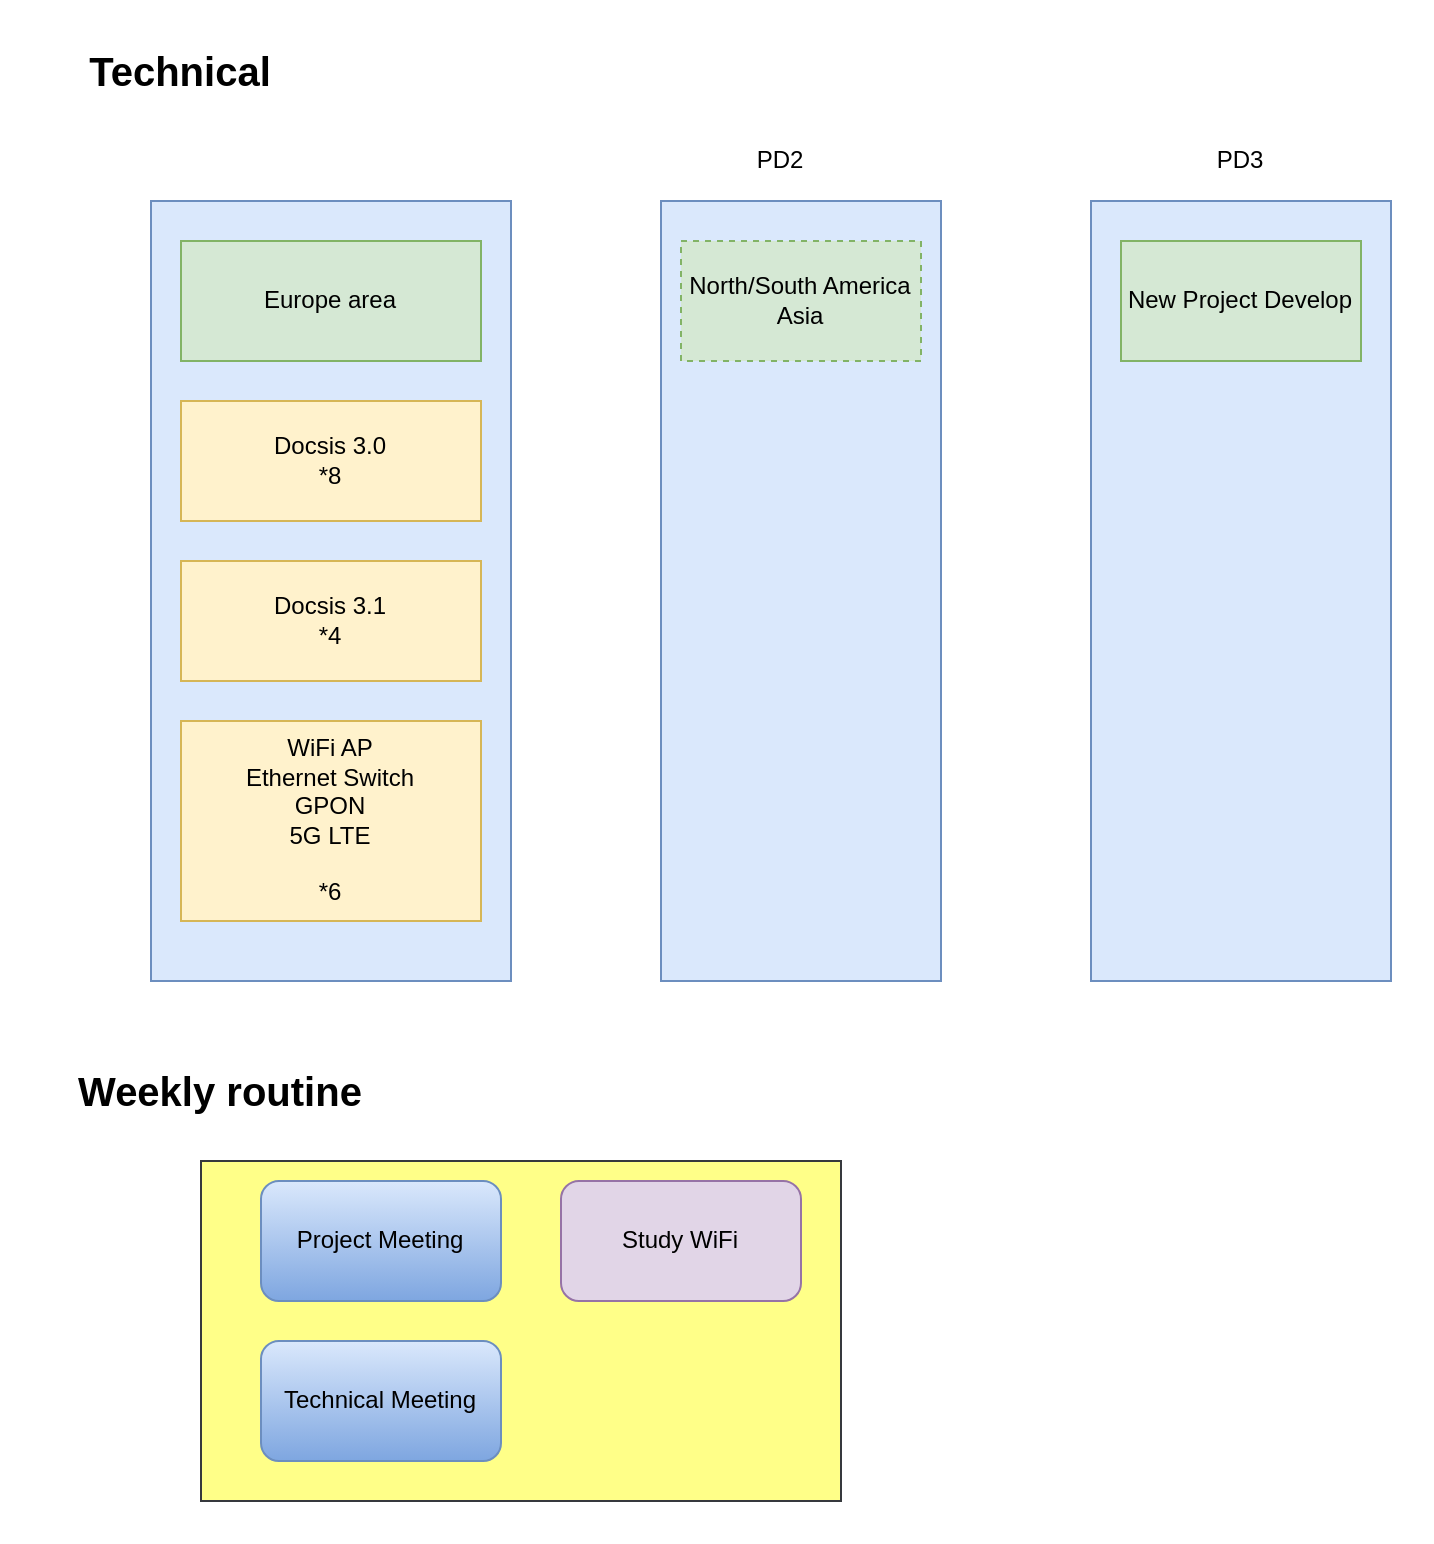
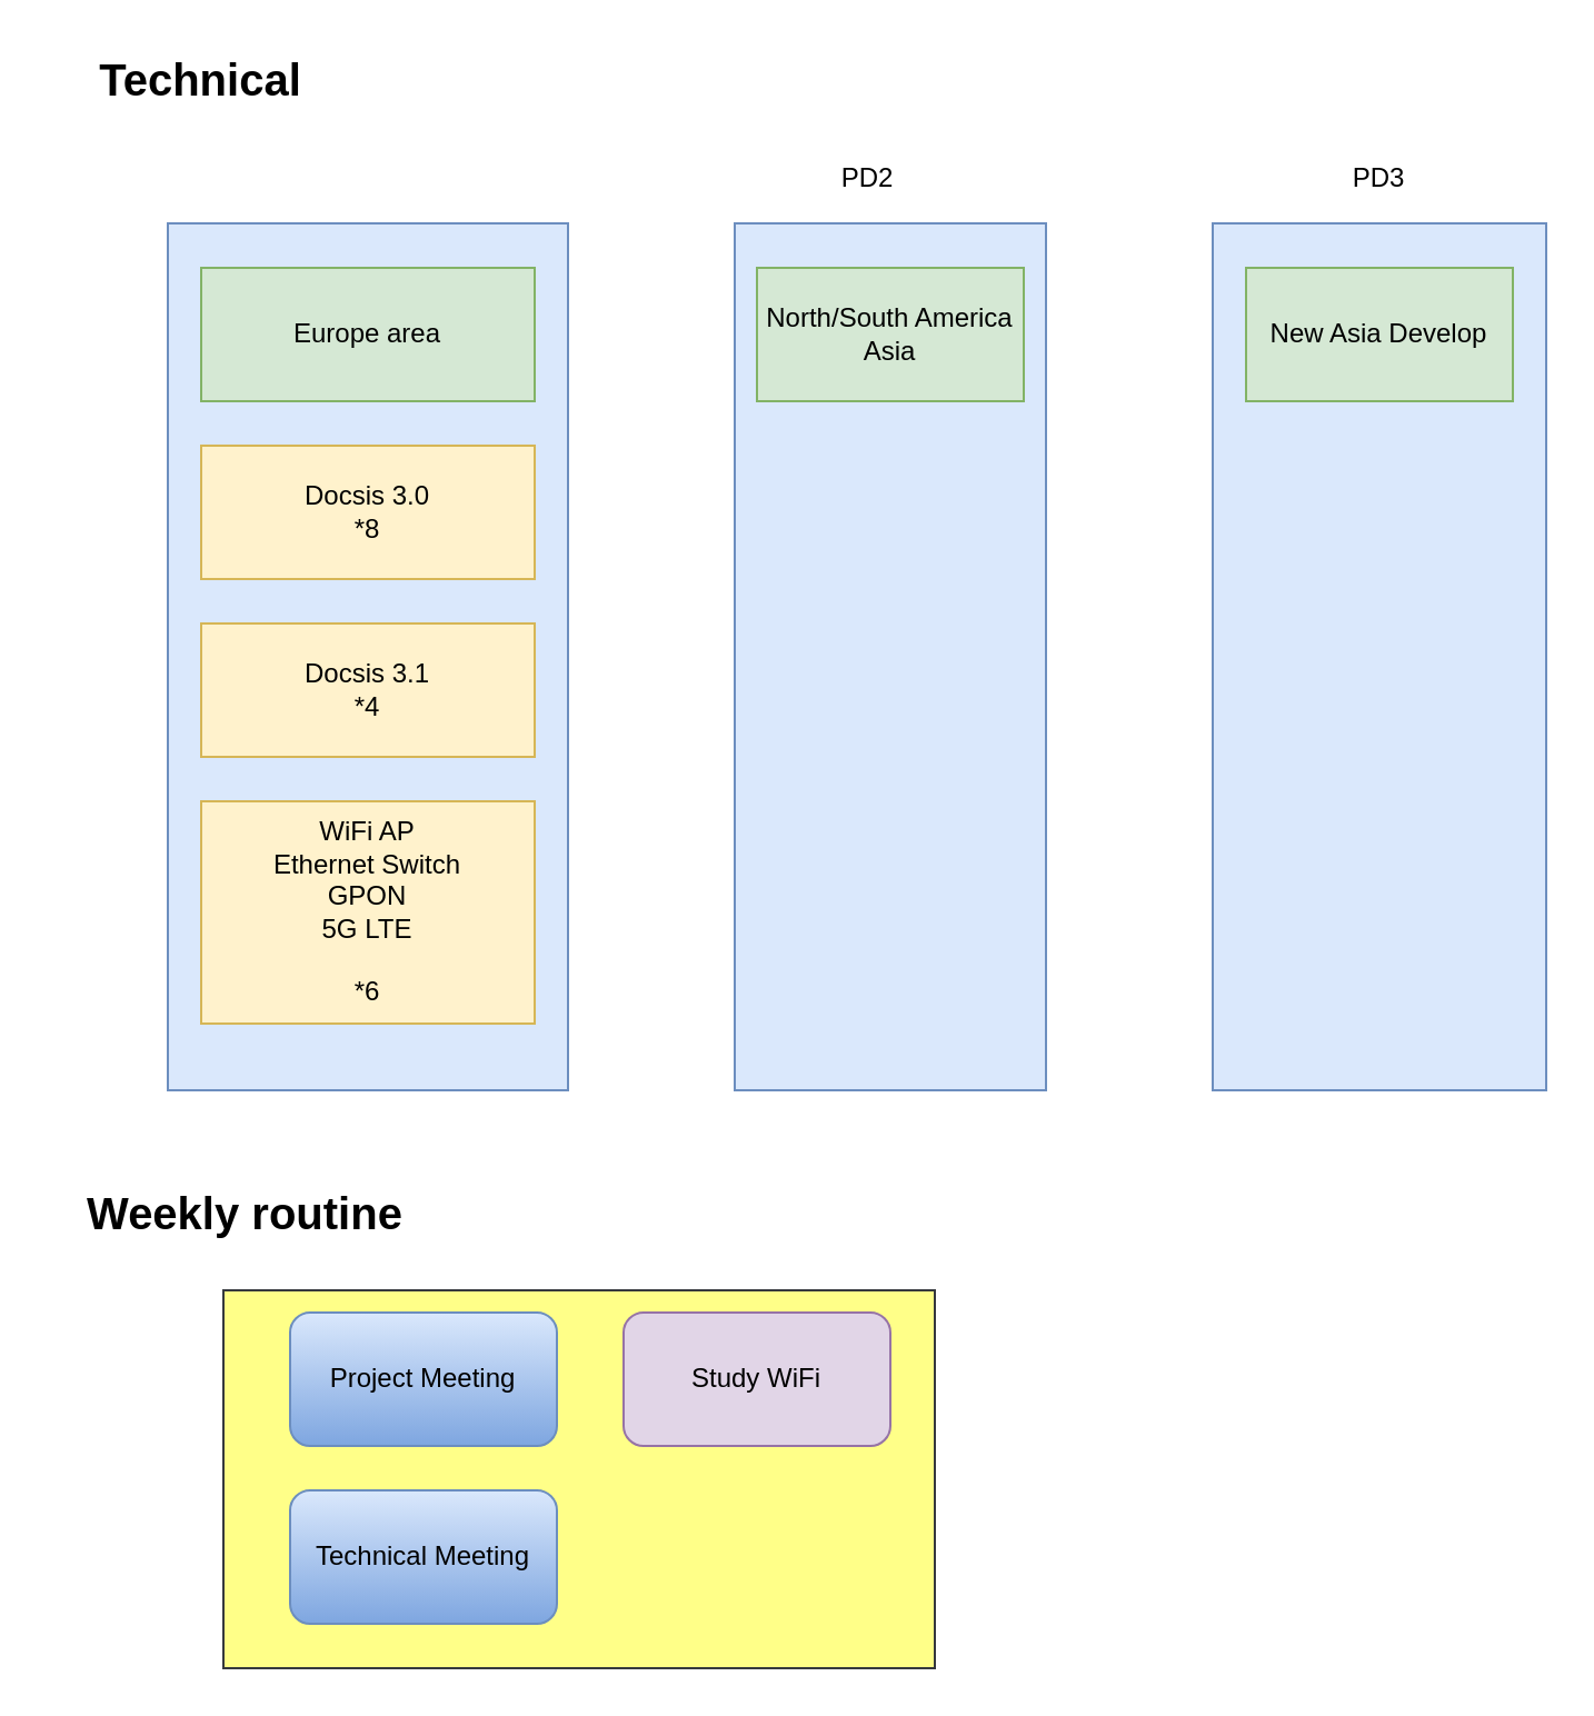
- <mxCell id="11" value="North/South America&lt;br&gt;Asia" style="rounded=0;whiteSpace=wrap;html=1;fillColor=#d5e8d4;strokeColor=#82b366;dashed=1;" parent="1" vertex="1"><mxGeometry x="340" y="120" width="120" height="60" as="geometry" /></mxCell>
+ <mxCell id="11" value="North/South America&lt;br&gt;Asia" style="rounded=0;whiteSpace=wrap;html=1;fillColor=#d5e8d4;strokeColor=#82b366;" parent="1" vertex="1"><mxGeometry x="340" y="120" width="120" height="60" as="geometry" /></mxCell>
- <mxCell id="12" value="New Project Develop" style="rounded=0;whiteSpace=wrap;html=1;fillColor=#d5e8d4;strokeColor=#82b366;" parent="1" vertex="1"><mxGeometry x="560" y="120" width="120" height="60" as="geometry" /></mxCell>
+ <mxCell id="12" value="New Asia Develop" style="rounded=0;whiteSpace=wrap;html=1;fillColor=#d5e8d4;strokeColor=#82b366;" parent="1" vertex="1"><mxGeometry x="560" y="120" width="120" height="60" as="geometry" /></mxCell>
